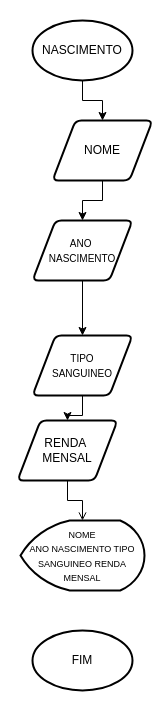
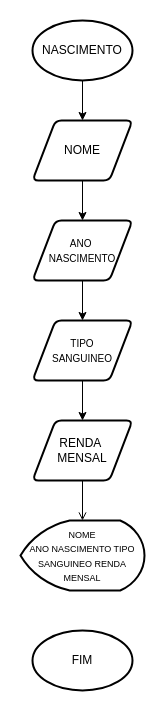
- <mxCell id="5" value="NOME" style="shape=parallelogram;html=1;strokeWidth=2;perimeter=parallelogramPerimeter;whiteSpace=wrap;rounded=1;arcSize=12;size=0.23;" vertex="1" parent="1"><mxGeometry x="52" y="120" width="100" height="60" as="geometry" /></mxCell>
+ <mxCell id="5" value="NOME" style="shape=parallelogram;html=1;strokeWidth=2;perimeter=parallelogramPerimeter;whiteSpace=wrap;rounded=1;arcSize=12;size=0.23;" vertex="1" parent="1"><mxGeometry x="32" y="120" width="100" height="60" as="geometry" /></mxCell>
- <mxCell id="7" value="&lt;font style=&quot;font-size: 10px;&quot;&gt;TIPO&lt;/font&gt;&lt;div&gt;&lt;font style=&quot;font-size: 10px;&quot;&gt;SANGUINEO&lt;/font&gt;&lt;/div&gt;" style="shape=parallelogram;html=1;strokeWidth=2;perimeter=parallelogramPerimeter;whiteSpace=wrap;rounded=1;arcSize=12;size=0.23;" vertex="1" parent="1"><mxGeometry x="32" y="335" width="100" height="60" as="geometry" /></mxCell>
+ <mxCell id="7" value="&lt;font style=&quot;font-size: 10px;&quot;&gt;TIPO&lt;/font&gt;&lt;div&gt;&lt;font style=&quot;font-size: 10px;&quot;&gt;SANGUINEO&lt;/font&gt;&lt;/div&gt;" style="shape=parallelogram;html=1;strokeWidth=2;perimeter=parallelogramPerimeter;whiteSpace=wrap;rounded=1;arcSize=12;size=0.23;" vertex="1" parent="1"><mxGeometry x="32" y="320" width="100" height="60" as="geometry" /></mxCell>
- <mxCell id="9" value="RENDA&amp;nbsp;&lt;div&gt;MENSAL&lt;/div&gt;" style="shape=parallelogram;html=1;strokeWidth=2;perimeter=parallelogramPerimeter;whiteSpace=wrap;rounded=1;arcSize=12;size=0.23;" vertex="1" parent="1"><mxGeometry x="17" y="420" width="100" height="60" as="geometry" /></mxCell>
+ <mxCell id="9" value="RENDA&amp;nbsp;&lt;div&gt;MENSAL&lt;/div&gt;" style="shape=parallelogram;html=1;strokeWidth=2;perimeter=parallelogramPerimeter;whiteSpace=wrap;rounded=1;arcSize=12;size=0.23;" vertex="1" parent="1"><mxGeometry x="32" y="420" width="100" height="60" as="geometry" /></mxCell>
